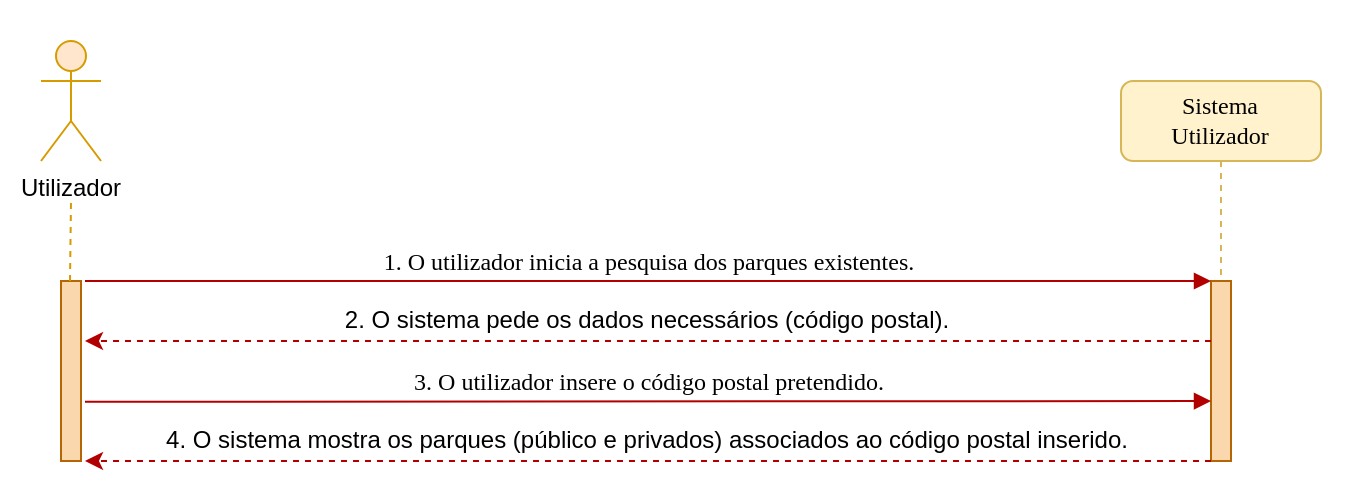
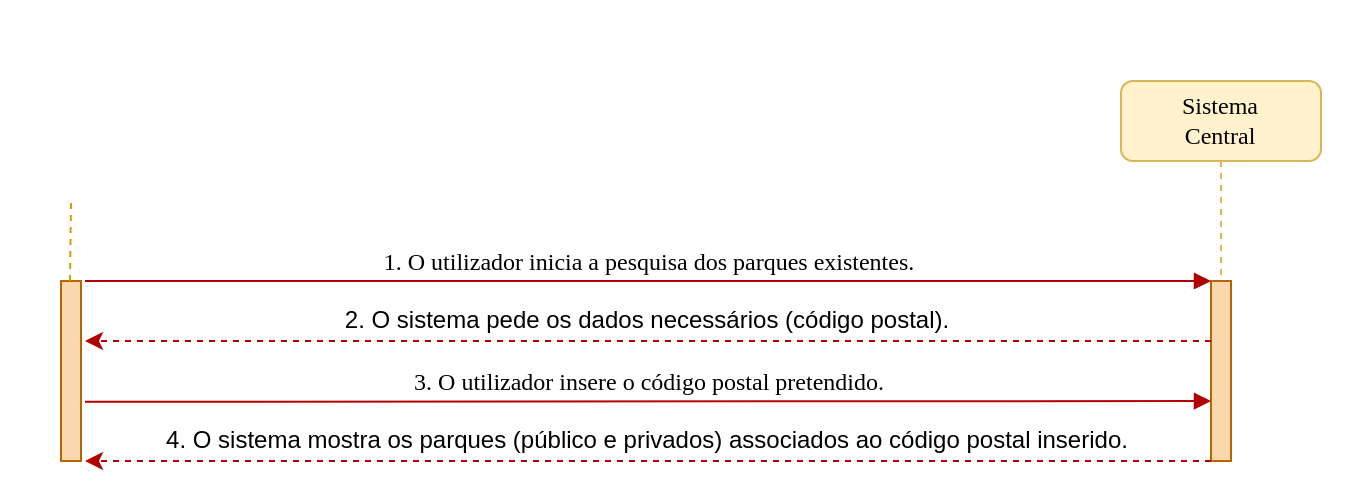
- <mxCell id="11" value="Utilizador" style="shape=umlActor;verticalLabelPosition=bottom;verticalAlign=top;html=1;outlineConnect=0;fillColor=#ffe6cc;strokeColor=#d79b00;" parent="1" vertex="1"><mxGeometry x="20" y="20" width="30" height="60" as="geometry" /></mxCell>
- <mxCell id="2" value="Sistema&lt;br&gt;Utilizador" style="shape=umlLifeline;perimeter=lifelinePerimeter;whiteSpace=wrap;html=1;container=1;collapsible=0;recursiveResize=0;outlineConnect=0;rounded=1;shadow=0;comic=0;labelBackgroundColor=none;strokeWidth=1;fontFamily=Verdana;fontSize=12;align=center;fillColor=#fff2cc;strokeColor=#d6b656;" parent="1" vertex="1"><mxGeometry x="560" y="40" width="100" height="190" as="geometry" /></mxCell>
+ <mxCell id="2" value="Sistema&lt;br&gt;Central" style="shape=umlLifeline;perimeter=lifelinePerimeter;whiteSpace=wrap;html=1;container=1;collapsible=0;recursiveResize=0;outlineConnect=0;rounded=1;shadow=0;comic=0;labelBackgroundColor=none;strokeWidth=1;fontFamily=Verdana;fontSize=12;align=center;fillColor=#fff2cc;strokeColor=#d6b656;" parent="1" vertex="1"><mxGeometry x="560" y="40" width="100" height="190" as="geometry" /></mxCell>
